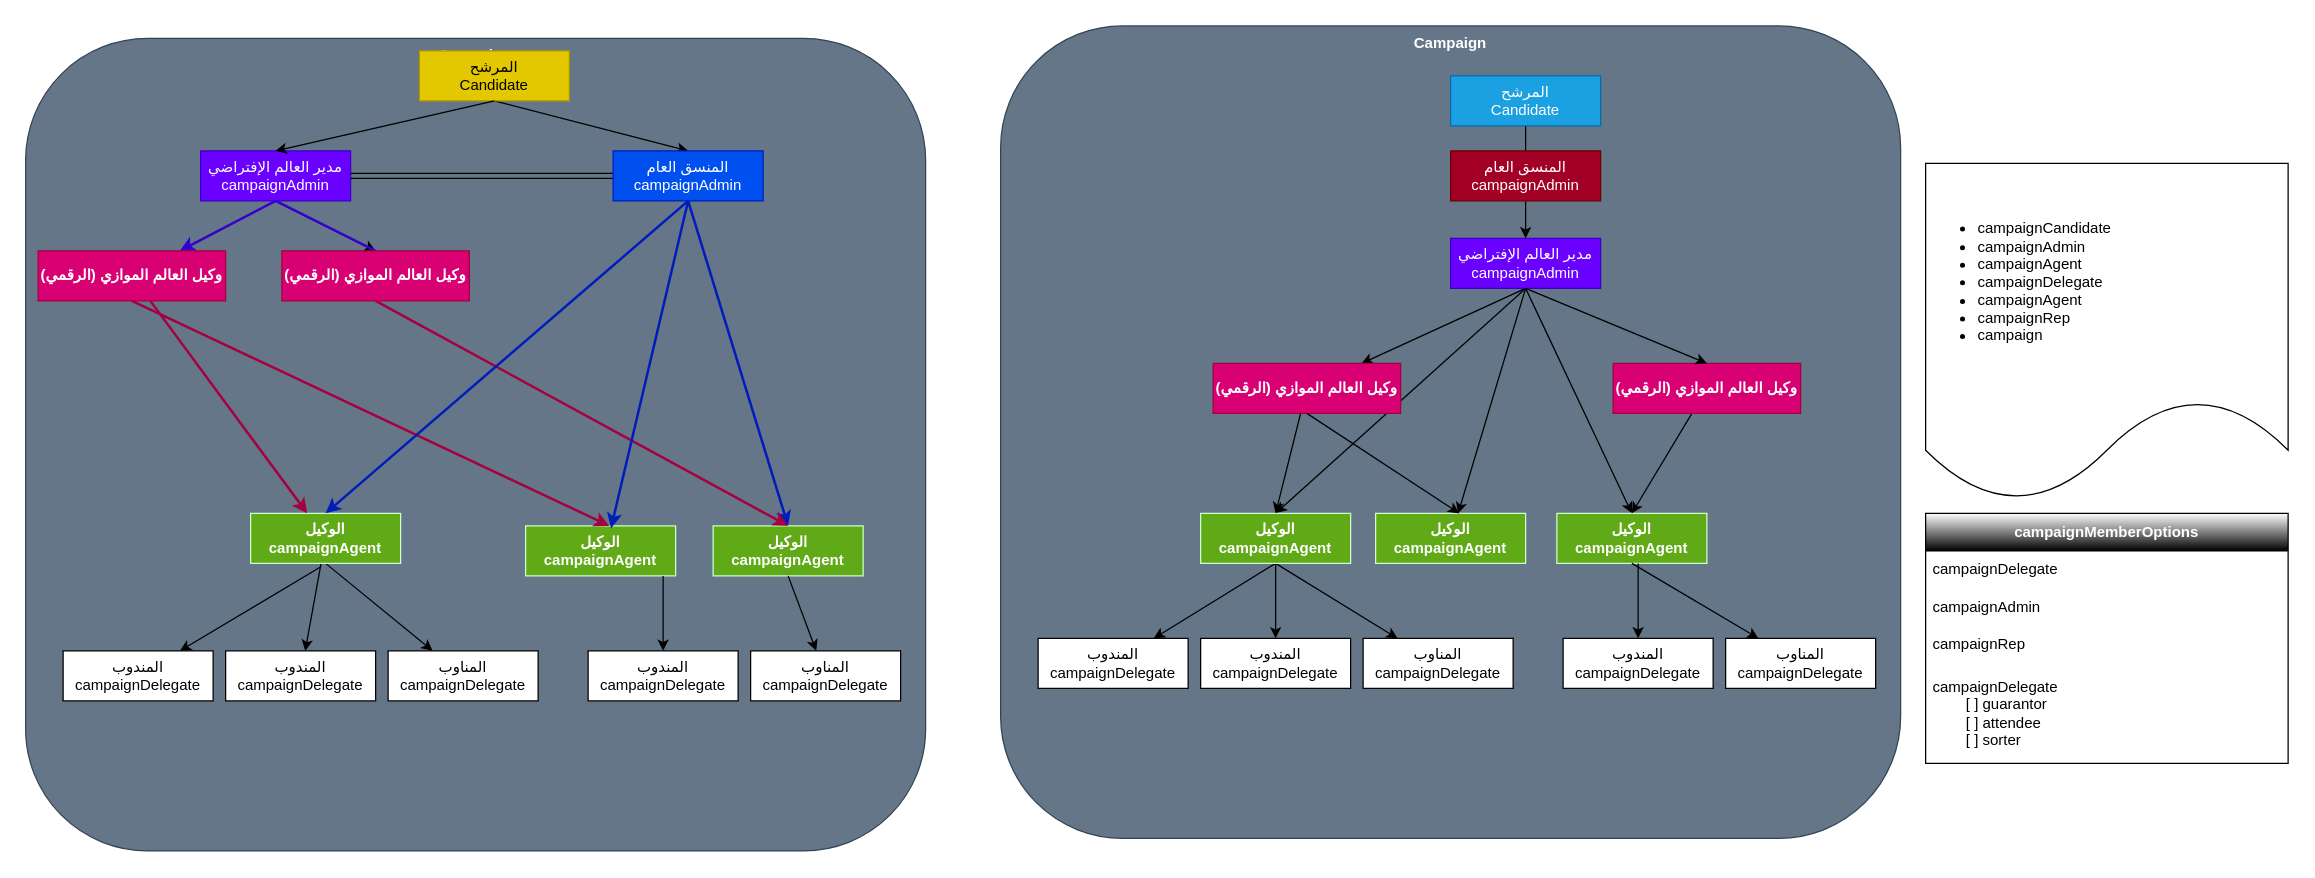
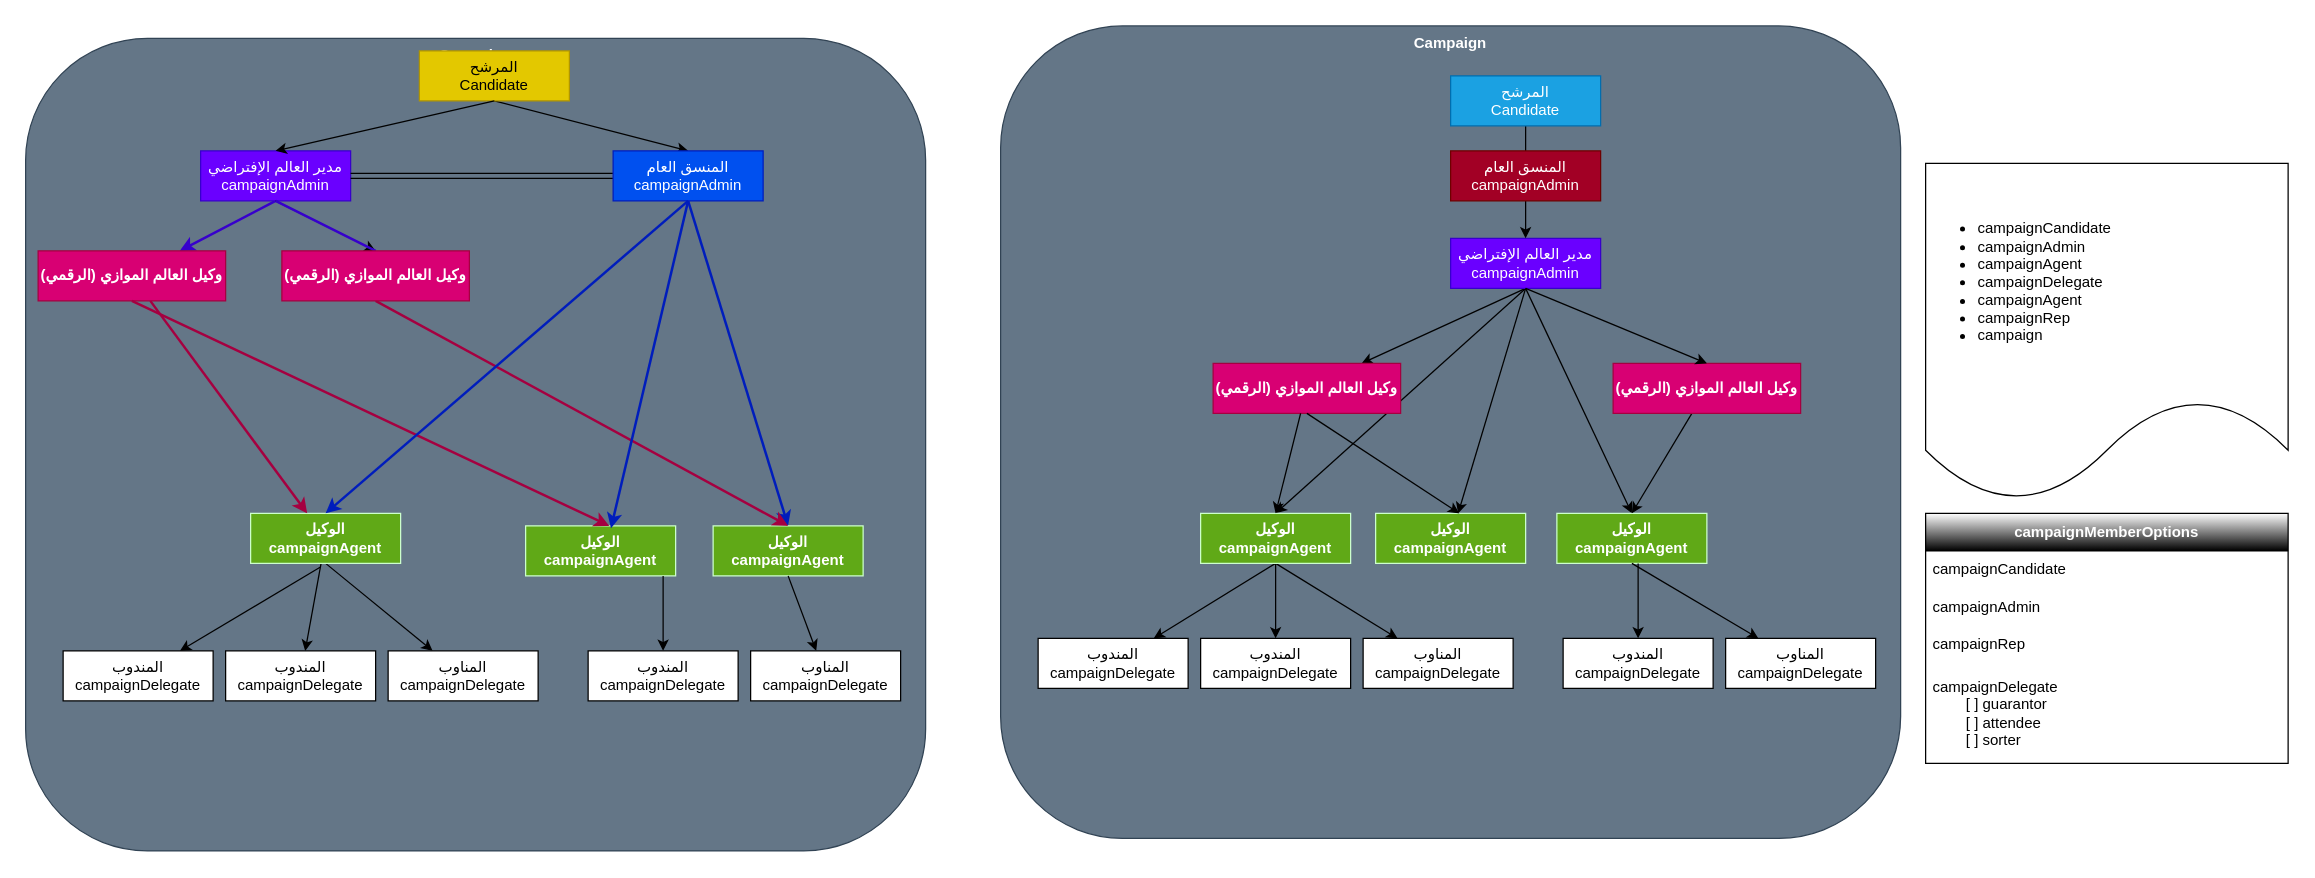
- <mxCell id="20" value="campaignDelegate" style="text;strokeColor=none;fillColor=none;align=left;verticalAlign=middle;spacingLeft=4;spacingRight=4;overflow=hidden;points=[[0,0.5],[1,0.5]];portConstraint=eastwest;rotatable=0;whiteSpace=wrap;html=1;" parent="19" vertex="1"><mxGeometry y="30" width="290" height="30" as="geometry" /></mxCell>
+ <mxCell id="20" value="campaignCandidate" style="text;strokeColor=none;fillColor=none;align=left;verticalAlign=middle;spacingLeft=4;spacingRight=4;overflow=hidden;points=[[0,0.5],[1,0.5]];portConstraint=eastwest;rotatable=0;whiteSpace=wrap;html=1;" parent="19" vertex="1"><mxGeometry y="30" width="290" height="30" as="geometry" /></mxCell>
